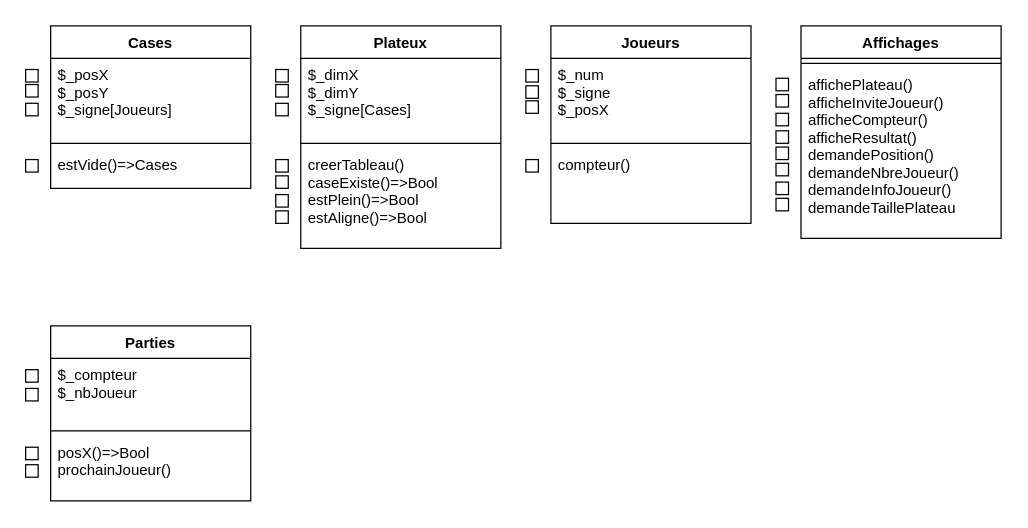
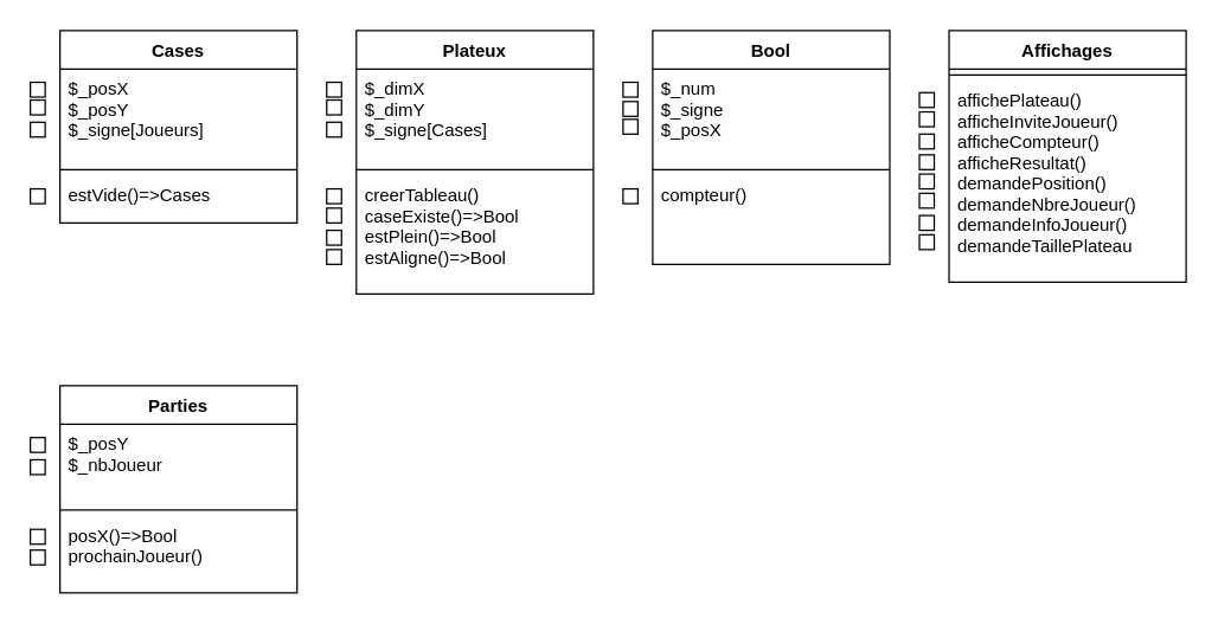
- <mxCell id="10" value="Joueurs" style="swimlane;fontStyle=1;align=center;verticalAlign=top;childLayout=stackLayout;horizontal=1;startSize=26;horizontalStack=0;resizeParent=1;resizeParentMax=0;resizeLast=0;collapsible=1;marginBottom=0;" parent="1" vertex="1"><mxGeometry x="440" y="20" width="160" height="158" as="geometry" /></mxCell>
+ <mxCell id="10" value="Bool" style="swimlane;fontStyle=1;align=center;verticalAlign=top;childLayout=stackLayout;horizontal=1;startSize=26;horizontalStack=0;resizeParent=1;resizeParentMax=0;resizeLast=0;collapsible=1;marginBottom=0;" parent="1" vertex="1"><mxGeometry x="440" y="20" width="160" height="158" as="geometry" /></mxCell>
- <mxCell id="18" value="$_compteur&#10;$_nbJoueur" style="text;strokeColor=none;fillColor=none;align=left;verticalAlign=top;spacingLeft=4;spacingRight=4;overflow=hidden;rotatable=0;points=[[0,0.5],[1,0.5]];portConstraint=eastwest;" parent="17" vertex="1"><mxGeometry y="26" width="160" height="54" as="geometry" /></mxCell>
+ <mxCell id="18" value="$_posY&#10;$_nbJoueur" style="text;strokeColor=none;fillColor=none;align=left;verticalAlign=top;spacingLeft=4;spacingRight=4;overflow=hidden;rotatable=0;points=[[0,0.5],[1,0.5]];portConstraint=eastwest;" parent="17" vertex="1"><mxGeometry y="26" width="160" height="54" as="geometry" /></mxCell>
